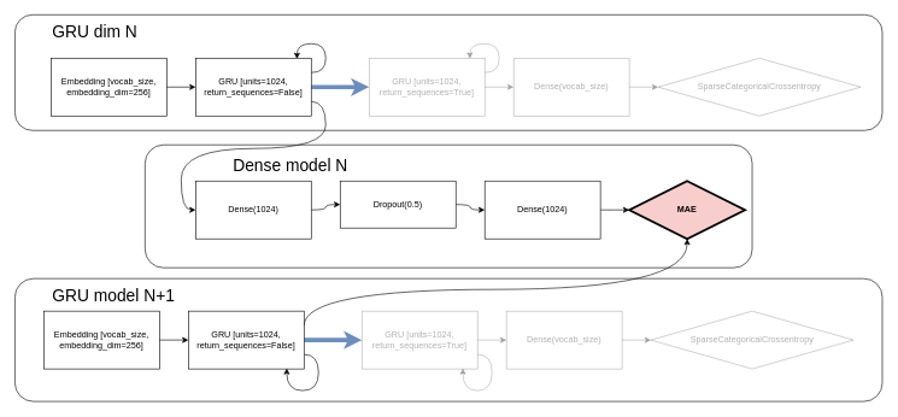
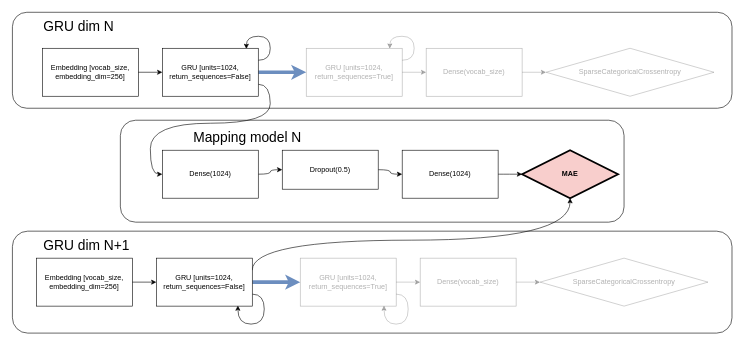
- <mxCell id="35" value="Dense model N" style="rounded=1;whiteSpace=wrap;html=1;fillColor=none;verticalAlign=top;fontSize=23;align=left;spacingLeft=120;spacingTop=8;" vertex="1" parent="1"><mxGeometry x="200" y="200" width="840" height="170" as="geometry" /></mxCell>
+ <mxCell id="35" value="Mapping model N" style="rounded=1;whiteSpace=wrap;html=1;fillColor=none;verticalAlign=top;fontSize=23;align=left;spacingLeft=120;spacingTop=8;" vertex="1" parent="1"><mxGeometry x="200" y="200" width="840" height="170" as="geometry" /></mxCell>
- <mxCell id="34" value="GRU model N+1" style="rounded=1;whiteSpace=wrap;html=1;fillColor=none;verticalAlign=top;fontSize=23;align=left;spacingTop=4;spacingLeft=50;" vertex="1" parent="1"><mxGeometry x="20" y="385" width="1200" height="170" as="geometry" /></mxCell>
+ <mxCell id="34" value="GRU dim N+1" style="rounded=1;whiteSpace=wrap;html=1;fillColor=none;verticalAlign=top;fontSize=23;align=left;spacingTop=4;spacingLeft=50;" vertex="1" parent="1"><mxGeometry x="20" y="385" width="1200" height="170" as="geometry" /></mxCell>
